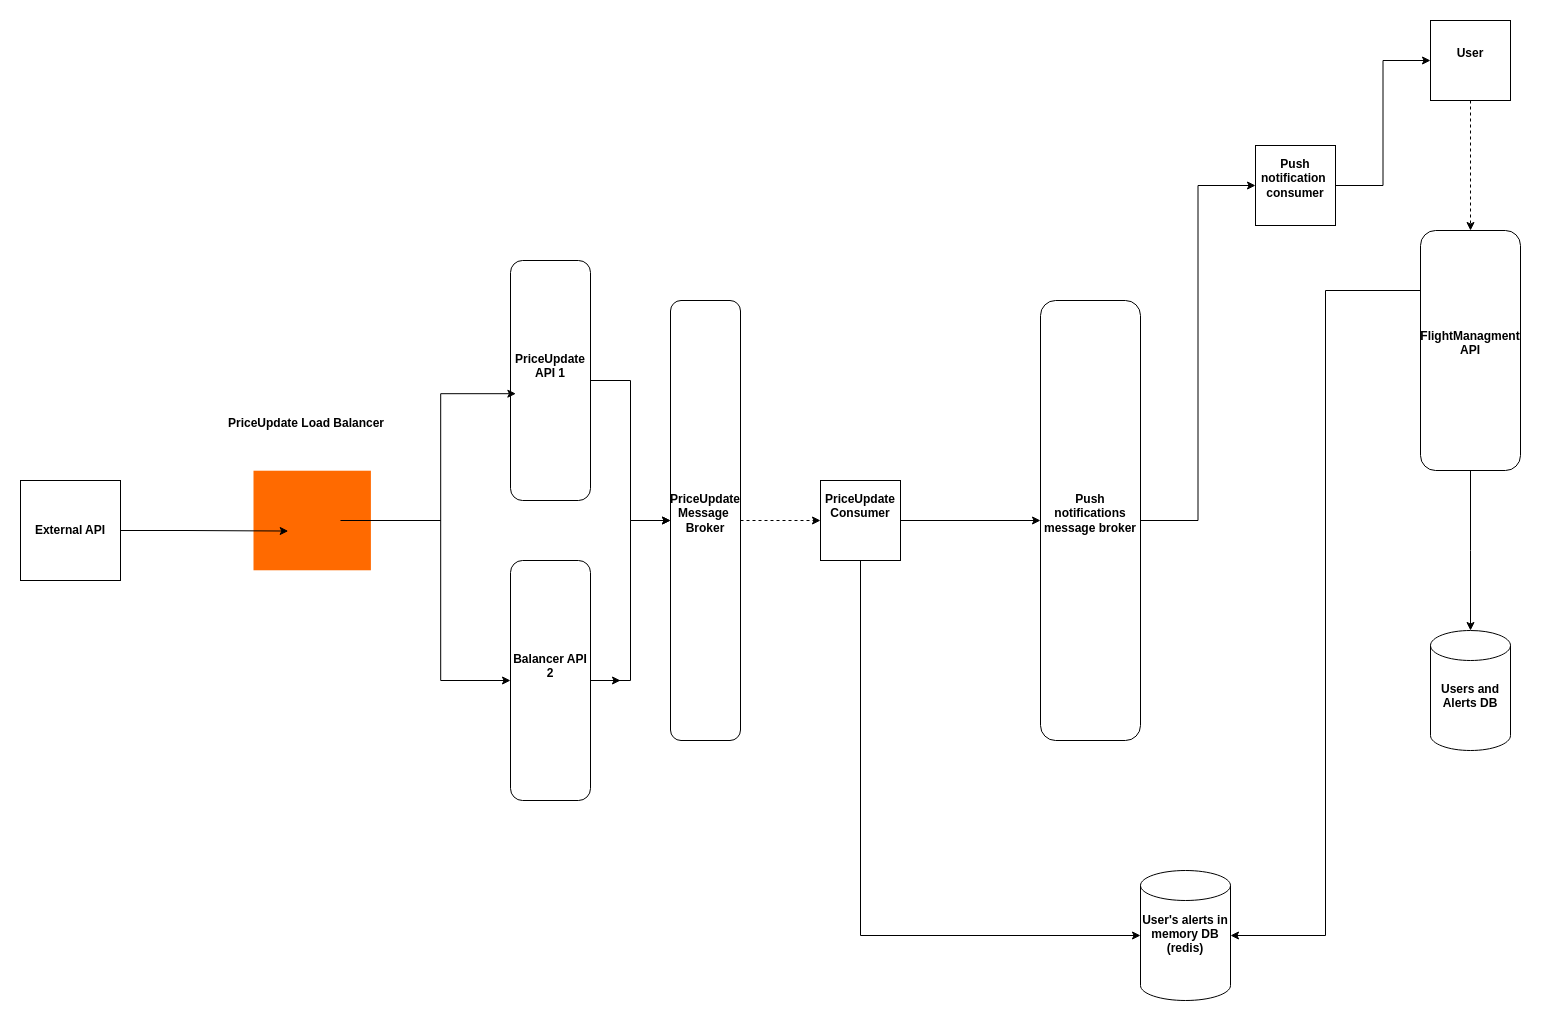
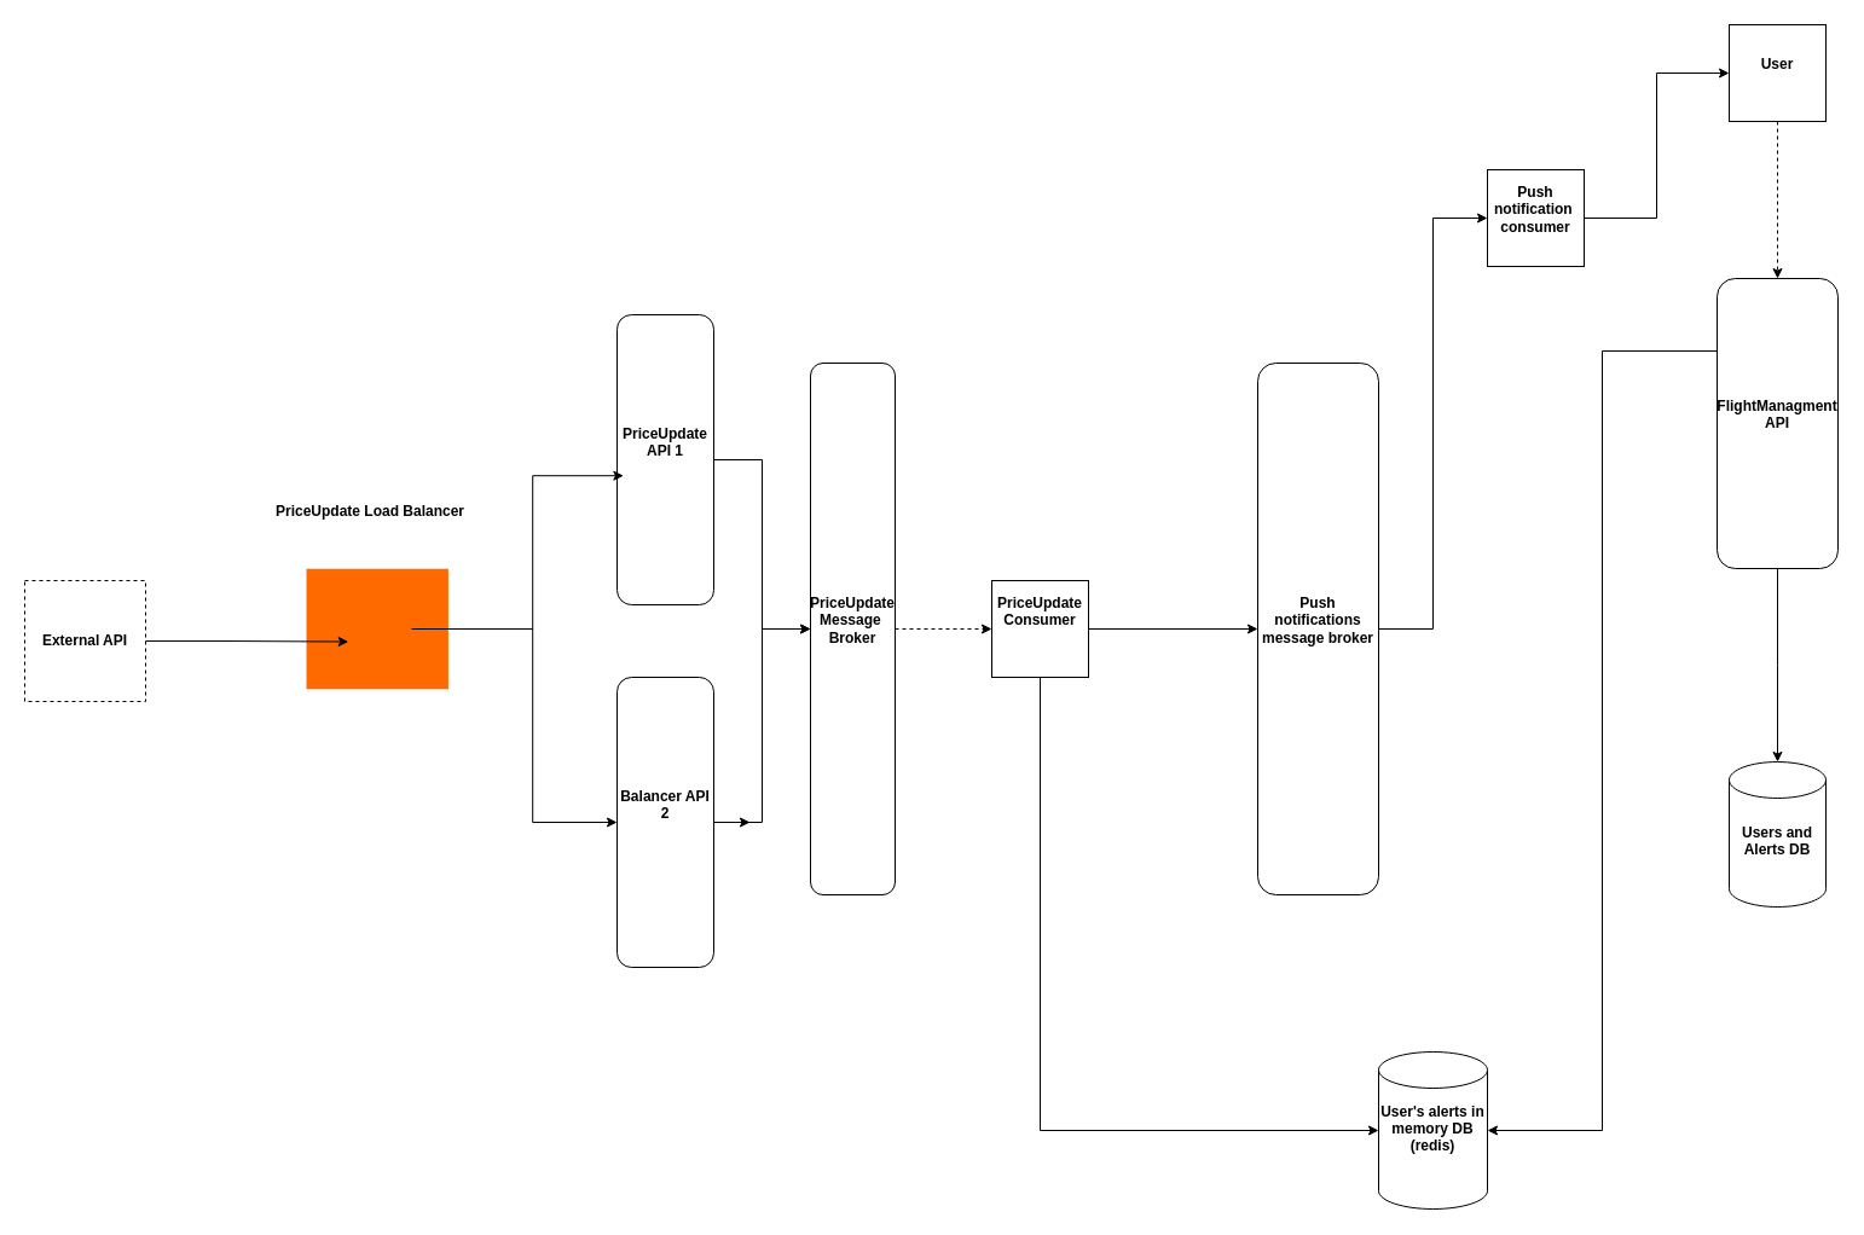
- <mxCell id="21" value="&lt;div&gt;Push notification&amp;nbsp;&lt;/div&gt;&lt;div&gt;consumer&lt;/div&gt;&lt;div&gt;&lt;br&gt;&lt;/div&gt;" style="whiteSpace=wrap;html=1;aspect=fixed;fontStyle=1" parent="1" vertex="1"><mxGeometry x="1255" y="145" width="80" height="80" as="geometry" /></mxCell>
+ <mxCell id="21" value="&lt;div&gt;Push notification&amp;nbsp;&lt;/div&gt;&lt;div&gt;consumer&lt;/div&gt;&lt;div&gt;&lt;br&gt;&lt;/div&gt;" style="whiteSpace=wrap;html=1;aspect=fixed;fontStyle=1" parent="1" vertex="1"><mxGeometry x="1230" y="140" width="80" height="80" as="geometry" /></mxCell>
- <mxCell id="2" value="External API" style="whiteSpace=wrap;html=1;aspect=fixed;fontStyle=1" parent="1" vertex="1"><mxGeometry x="20" y="480" width="100" height="100" as="geometry" /></mxCell>
+ <mxCell id="2" value="External API" style="whiteSpace=wrap;html=1;aspect=fixed;fontStyle=1;dashed=1;" parent="1" vertex="1"><mxGeometry x="20" y="480" width="100" height="100" as="geometry" /></mxCell>
